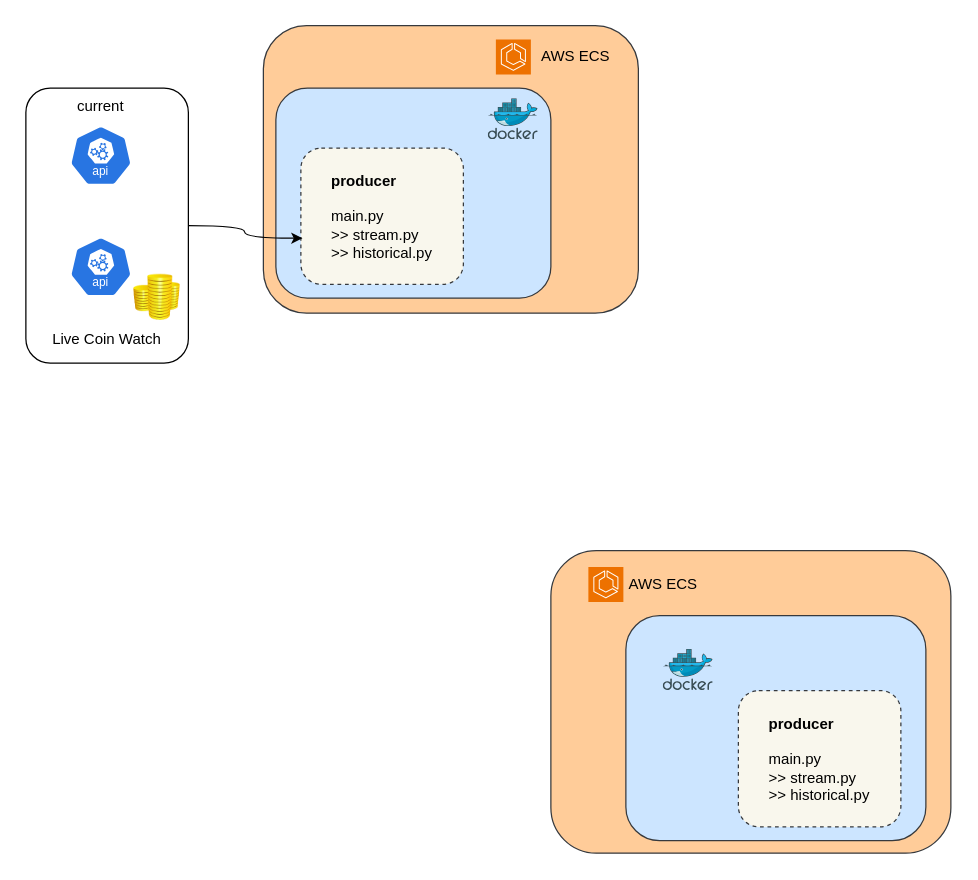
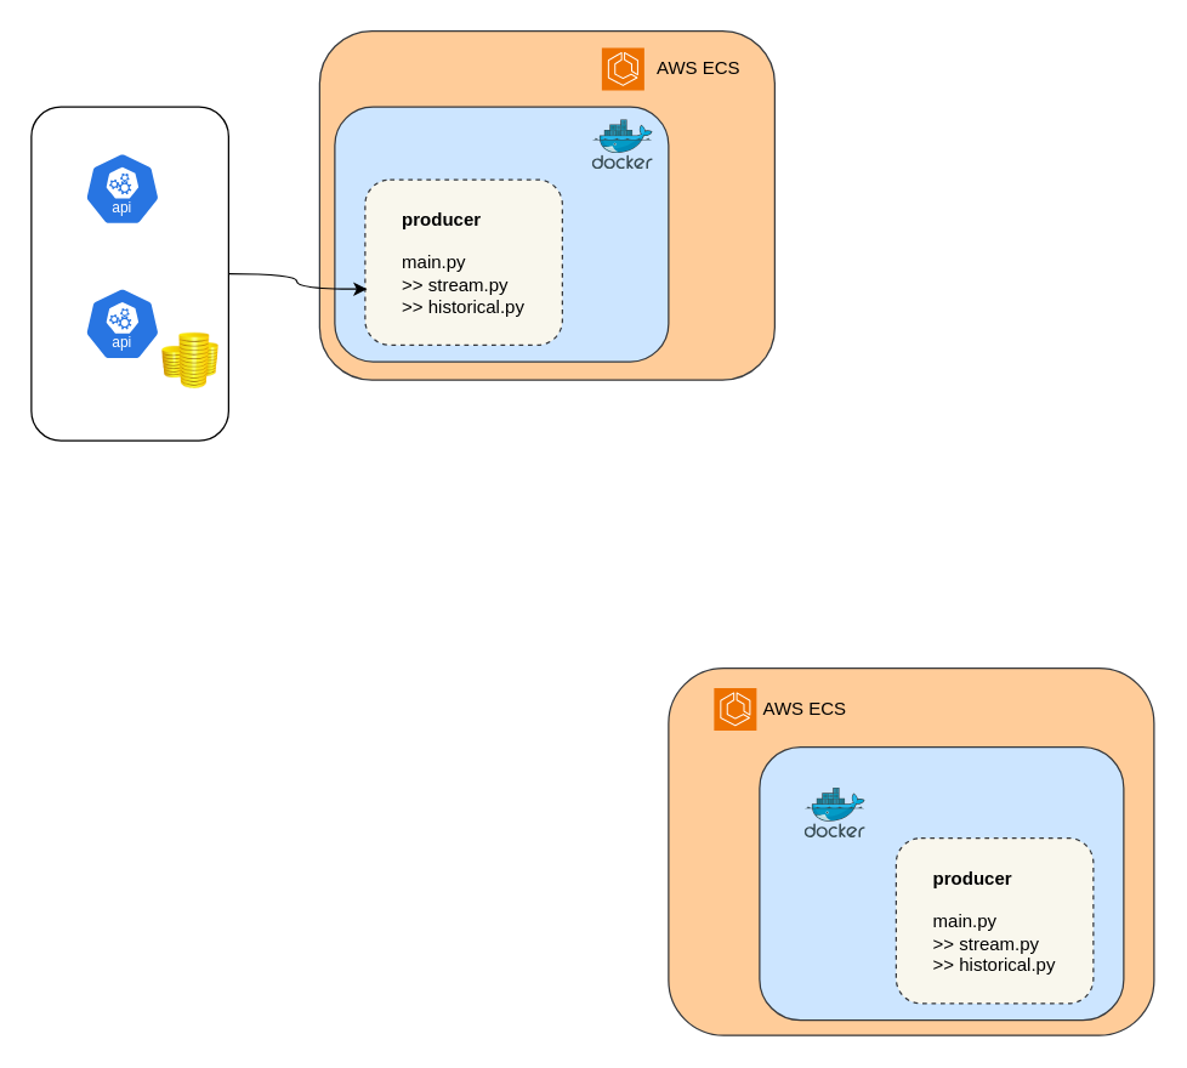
- <mxCell id="7" value="current" style="text;html=1;align=center;verticalAlign=middle;whiteSpace=wrap;rounded=0;" vertex="1" parent="1"><mxGeometry x="50" y="70" width="60" height="30" as="geometry" /></mxCell>
- <mxCell id="6" value="Live Coin Watch" style="text;html=1;align=center;verticalAlign=middle;whiteSpace=wrap;rounded=0;" vertex="1" parent="1"><mxGeometry x="35" y="256" width="100" height="30" as="geometry" /></mxCell>
